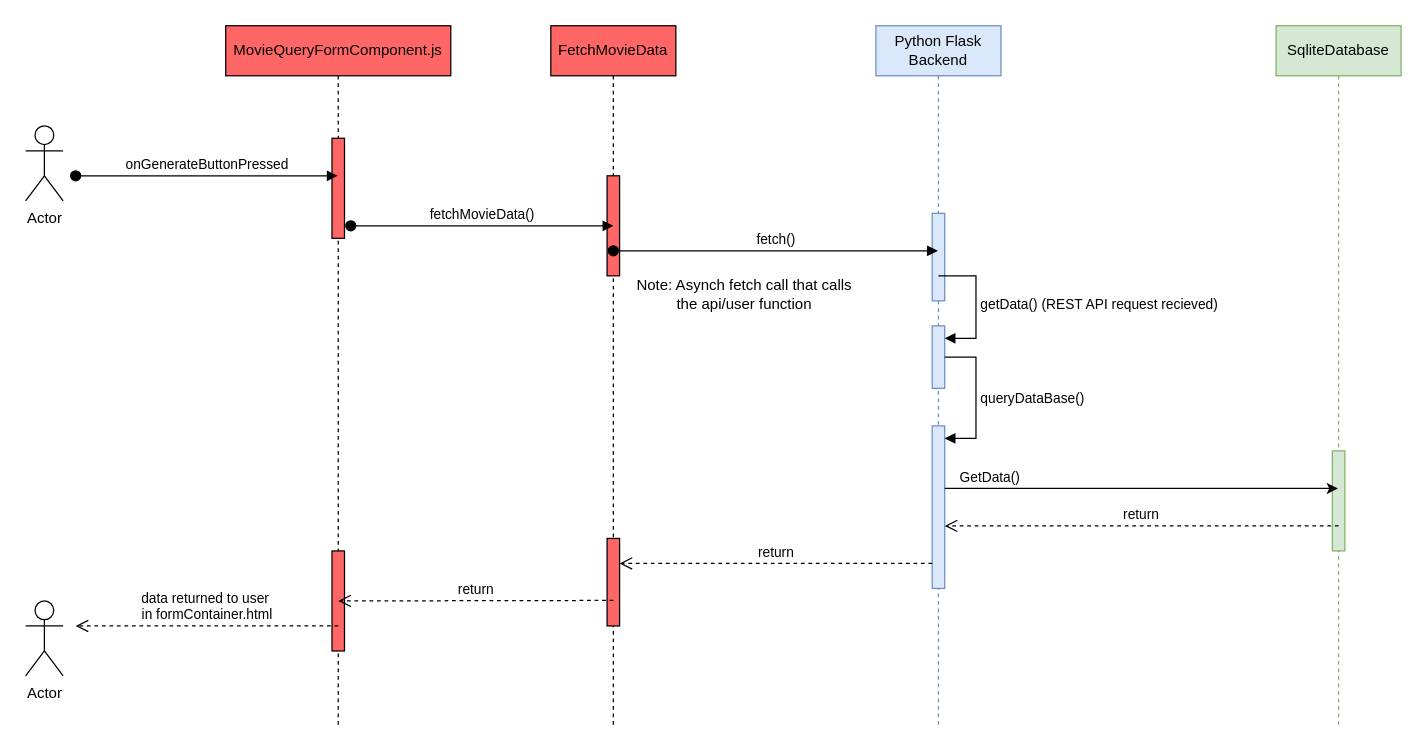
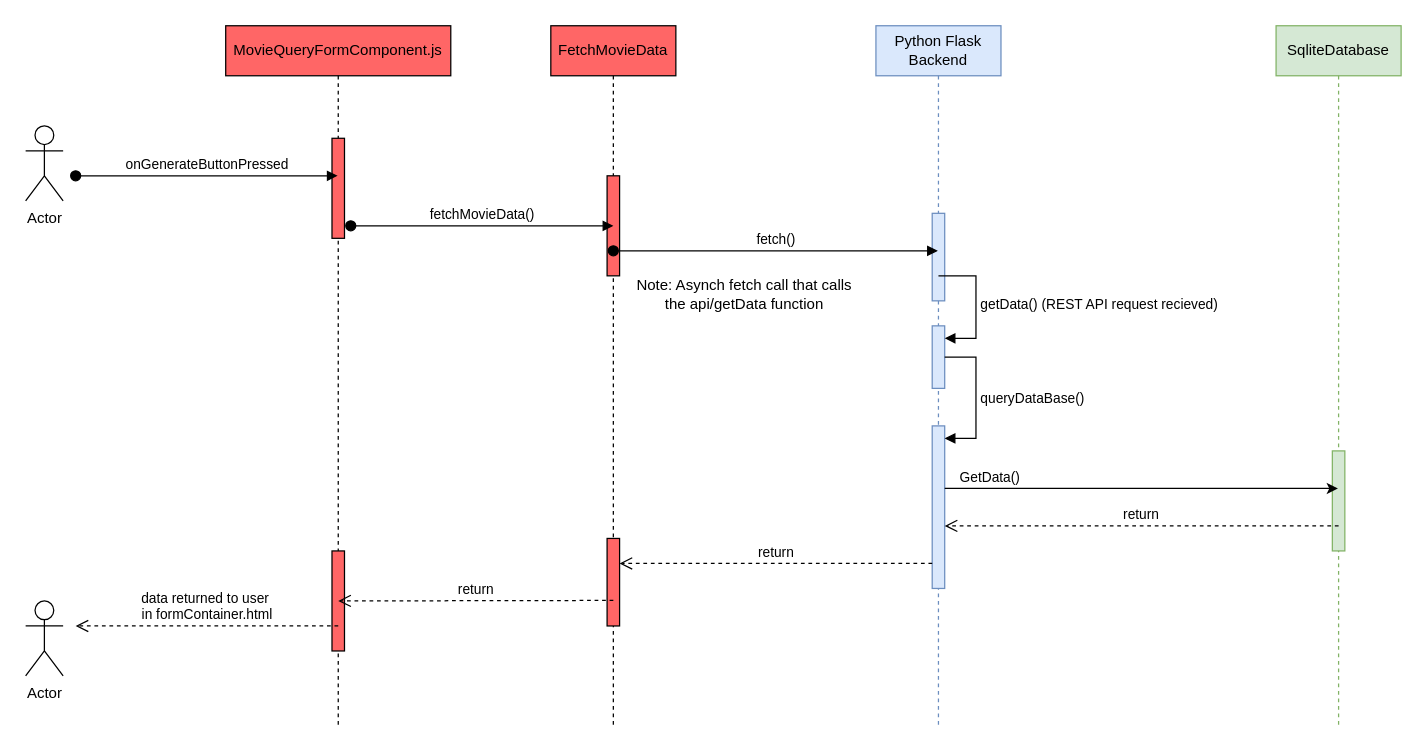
- <mxCell id="19" value="Note: Asynch fetch call that calls the api/user function" style="text;html=1;align=center;verticalAlign=middle;whiteSpace=wrap;rounded=0;" vertex="1" parent="1"><mxGeometry x="500" y="220" width="190" height="30" as="geometry" /></mxCell>
+ <mxCell id="19" value="Note: Asynch fetch call that calls the api/getData function" style="text;html=1;align=center;verticalAlign=middle;whiteSpace=wrap;rounded=0;" vertex="1" parent="1"><mxGeometry x="500" y="220" width="190" height="30" as="geometry" /></mxCell>
